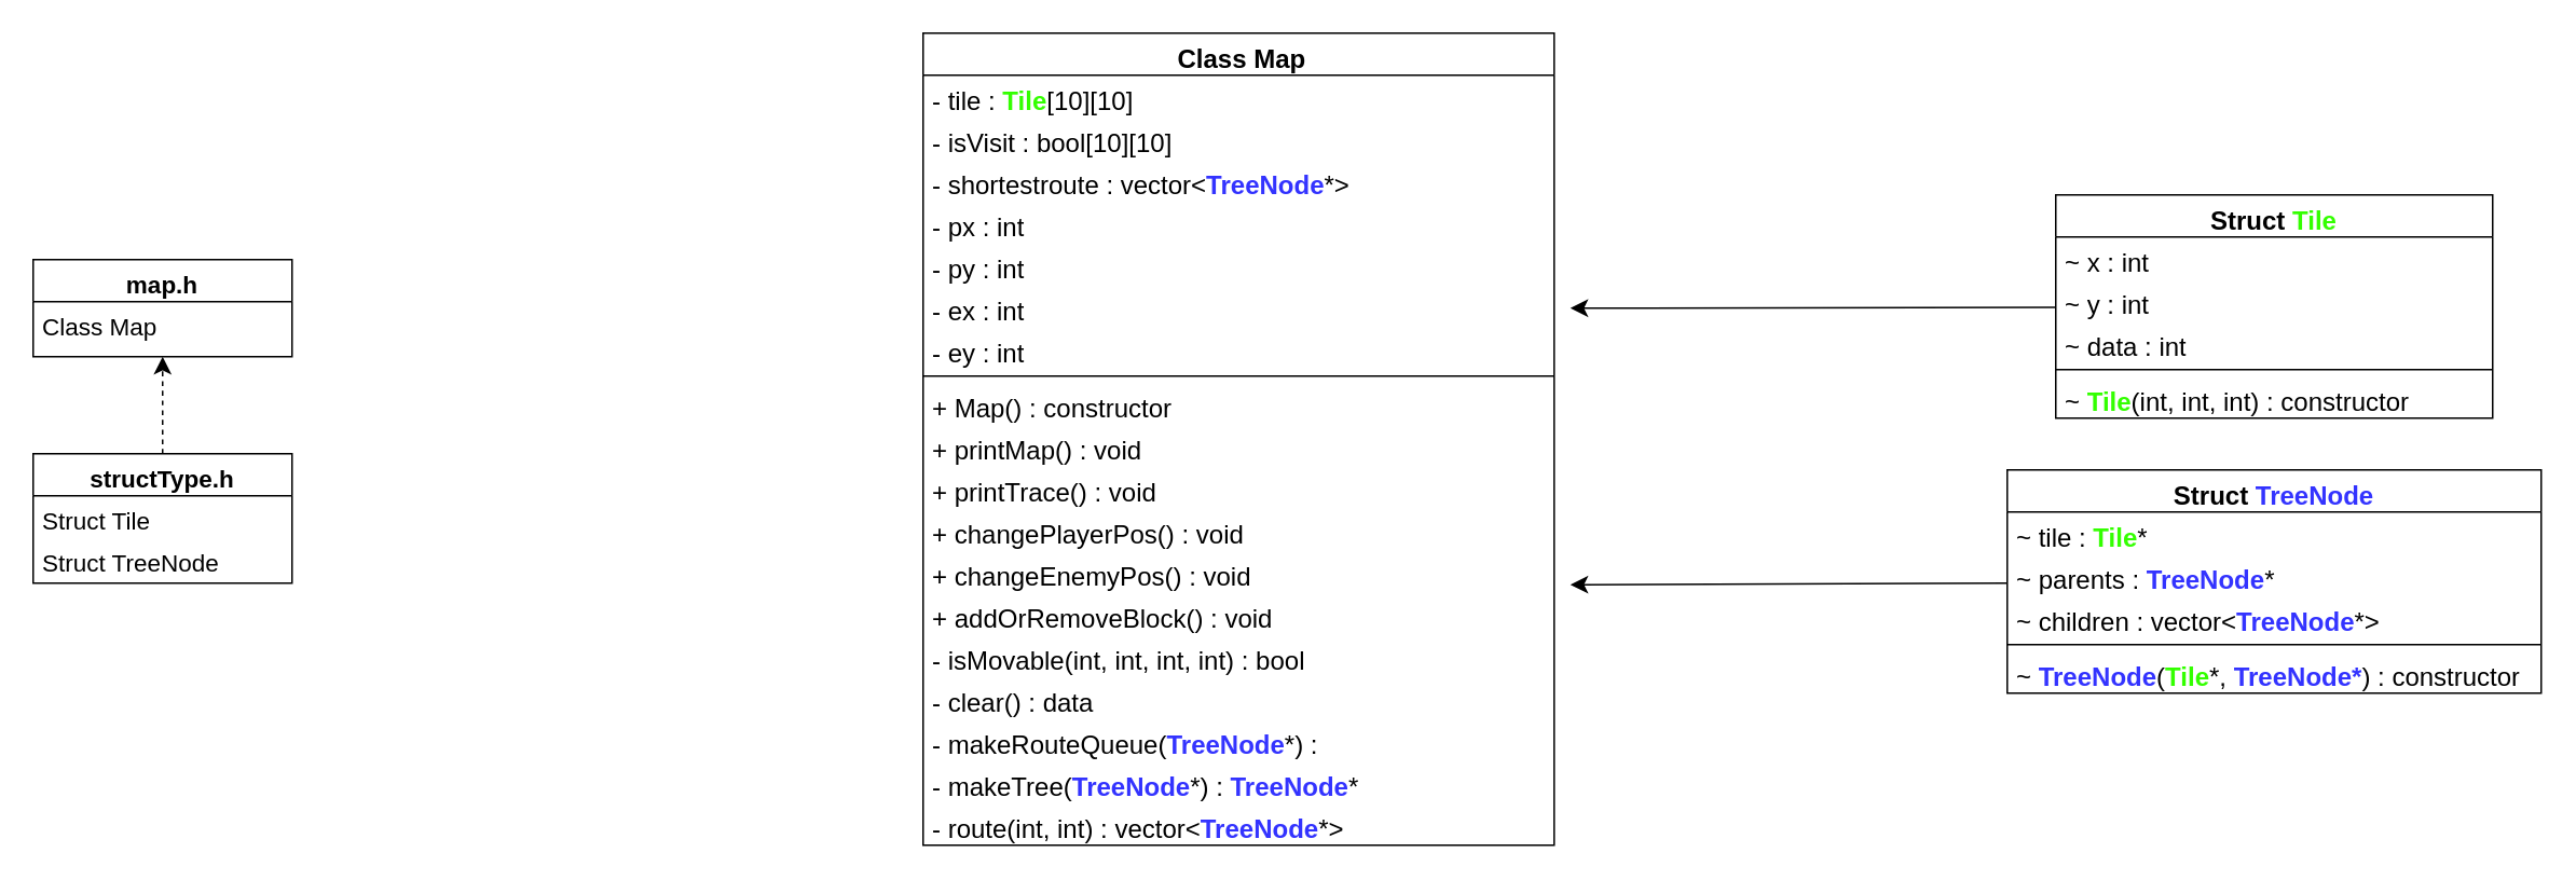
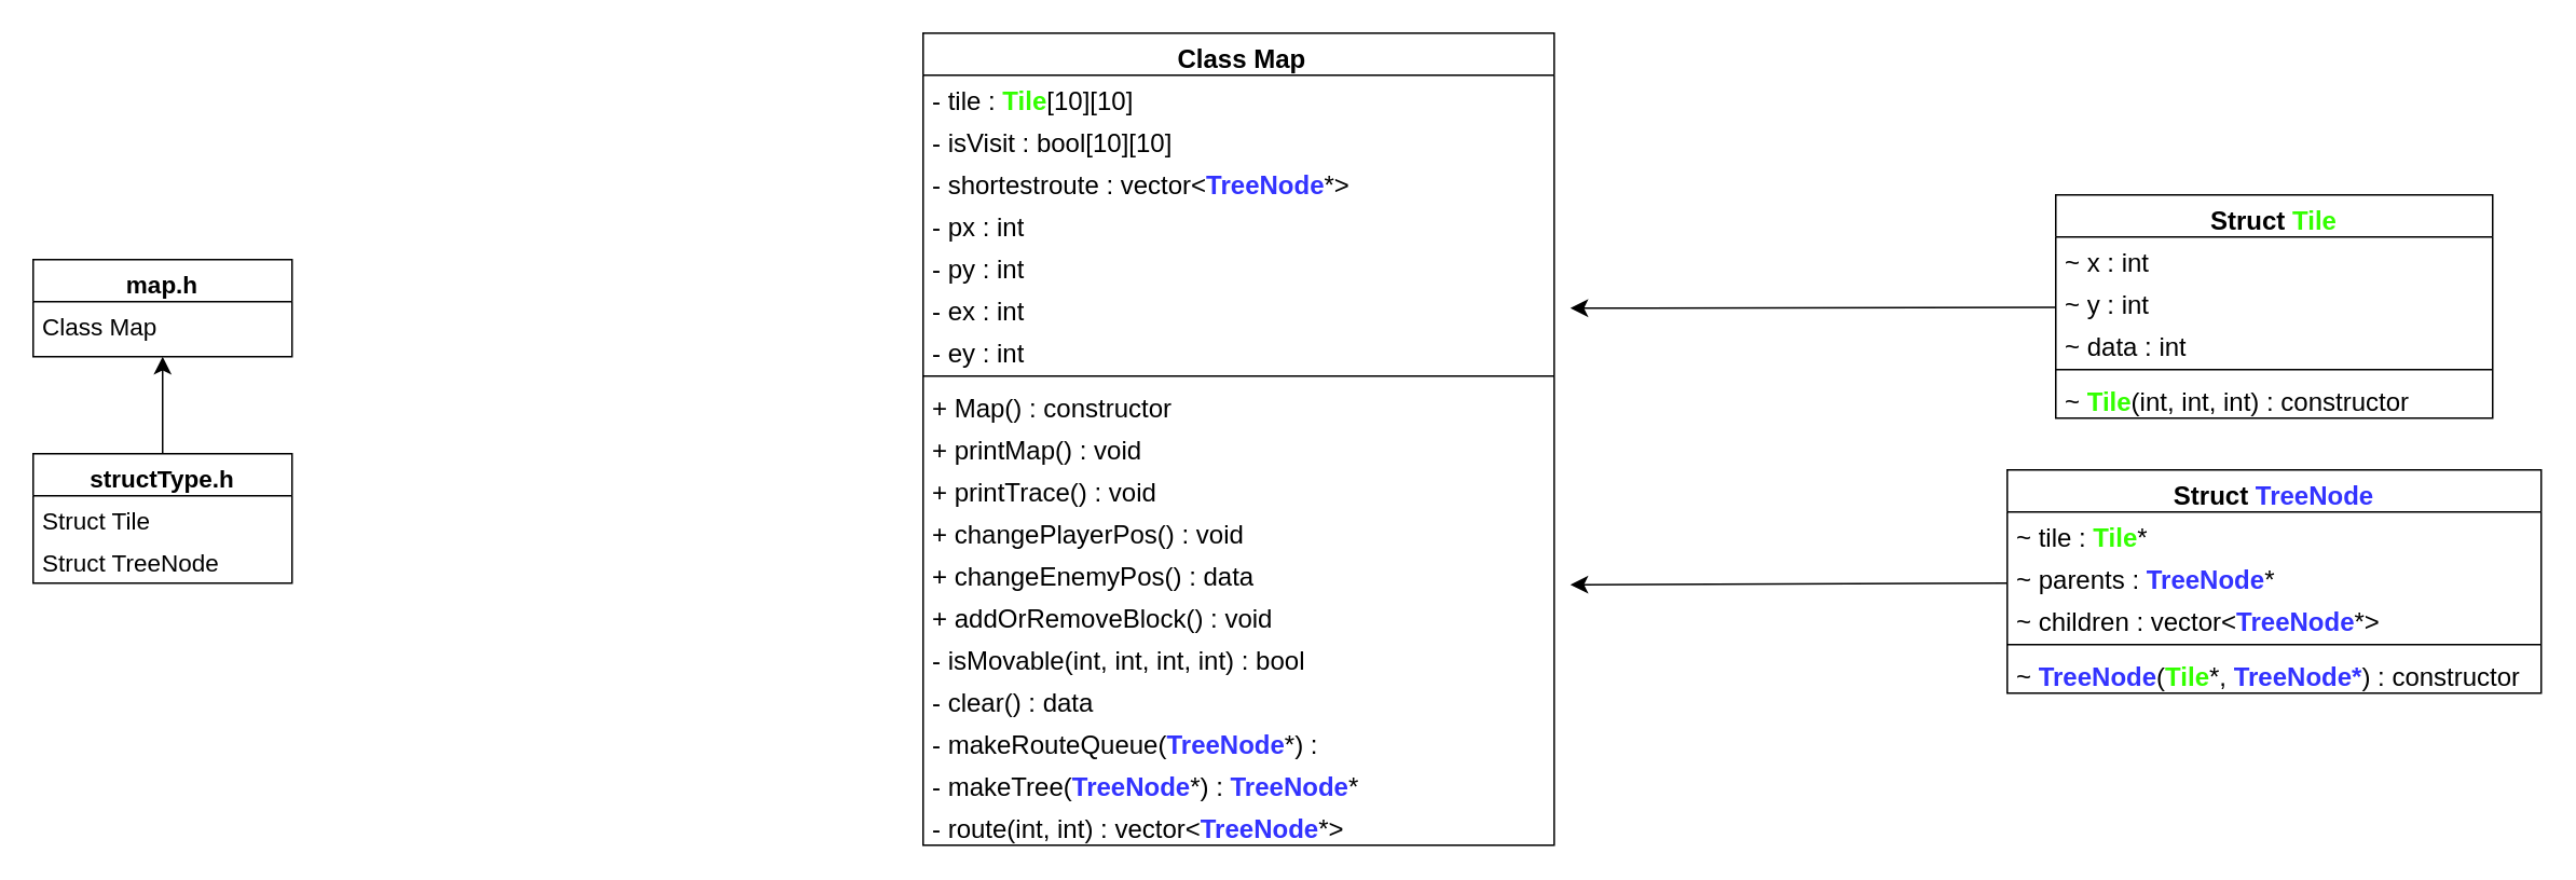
- <mxCell id="4" style="edgeStyle=none;curved=1;rounded=0;orthogonalLoop=1;jettySize=auto;html=1;exitX=0.5;exitY=0;exitDx=0;exitDy=0;entryX=0.5;entryY=1;entryDx=0;entryDy=0;fontSize=12;startSize=8;endSize=8;dashed=1;" parent="1" source="5" target="2" edge="1"><mxGeometry relative="1" as="geometry" /></mxCell>
+ <mxCell id="4" style="edgeStyle=none;curved=1;rounded=0;orthogonalLoop=1;jettySize=auto;html=1;exitX=0.5;exitY=0;exitDx=0;exitDy=0;entryX=0.5;entryY=1;entryDx=0;entryDy=0;fontSize=12;startSize=8;endSize=8;" parent="1" source="5" target="2" edge="1"><mxGeometry relative="1" as="geometry" /></mxCell>
- <mxCell id="21" value="+ changeEnemyPos() : void" style="text;strokeColor=none;fillColor=none;align=left;verticalAlign=top;spacingLeft=4;spacingRight=4;overflow=hidden;rotatable=0;points=[[0,0.5],[1,0.5]];portConstraint=eastwest;whiteSpace=wrap;html=1;fontSize=16;" parent="8" vertex="1"><mxGeometry y="320" width="390" height="26" as="geometry" /></mxCell>
+ <mxCell id="21" value="+ changeEnemyPos() : data" style="text;strokeColor=none;fillColor=none;align=left;verticalAlign=top;spacingLeft=4;spacingRight=4;overflow=hidden;rotatable=0;points=[[0,0.5],[1,0.5]];portConstraint=eastwest;whiteSpace=wrap;html=1;fontSize=16;" parent="8" vertex="1"><mxGeometry y="320" width="390" height="26" as="geometry" /></mxCell>
